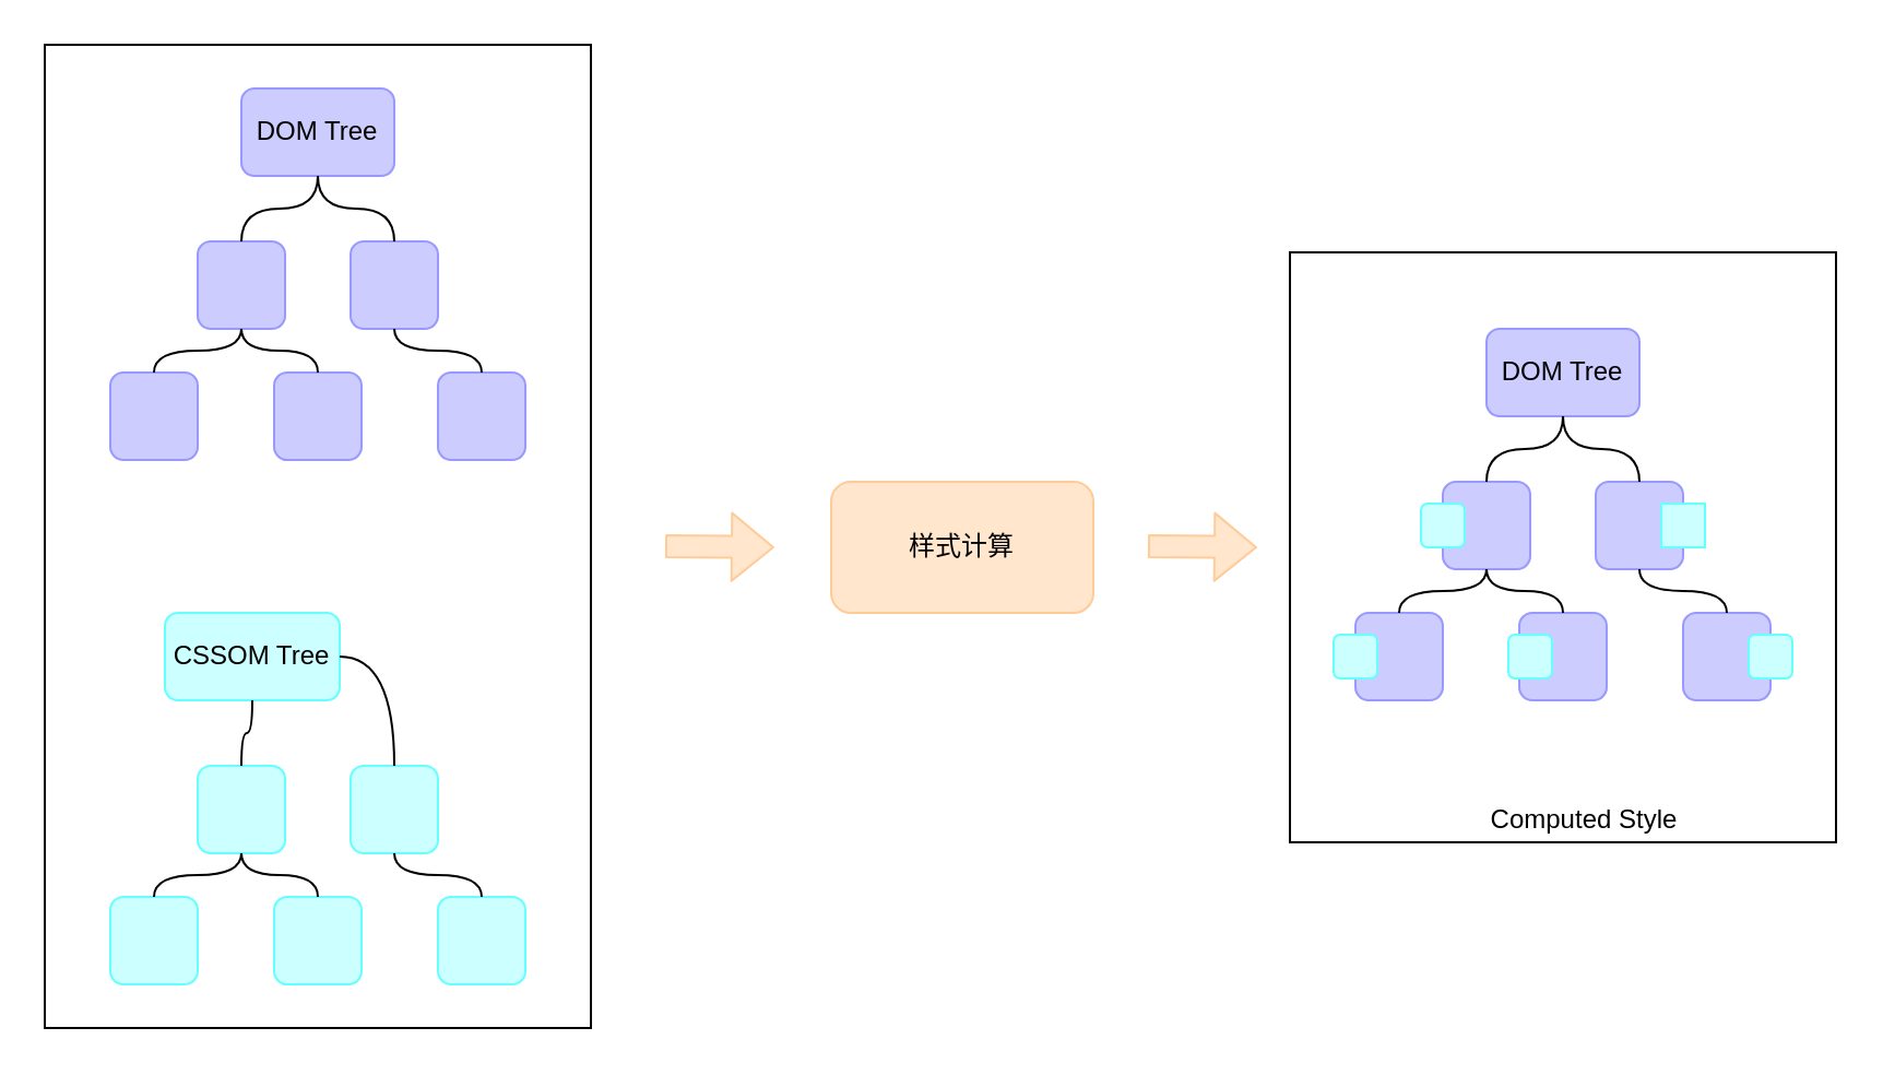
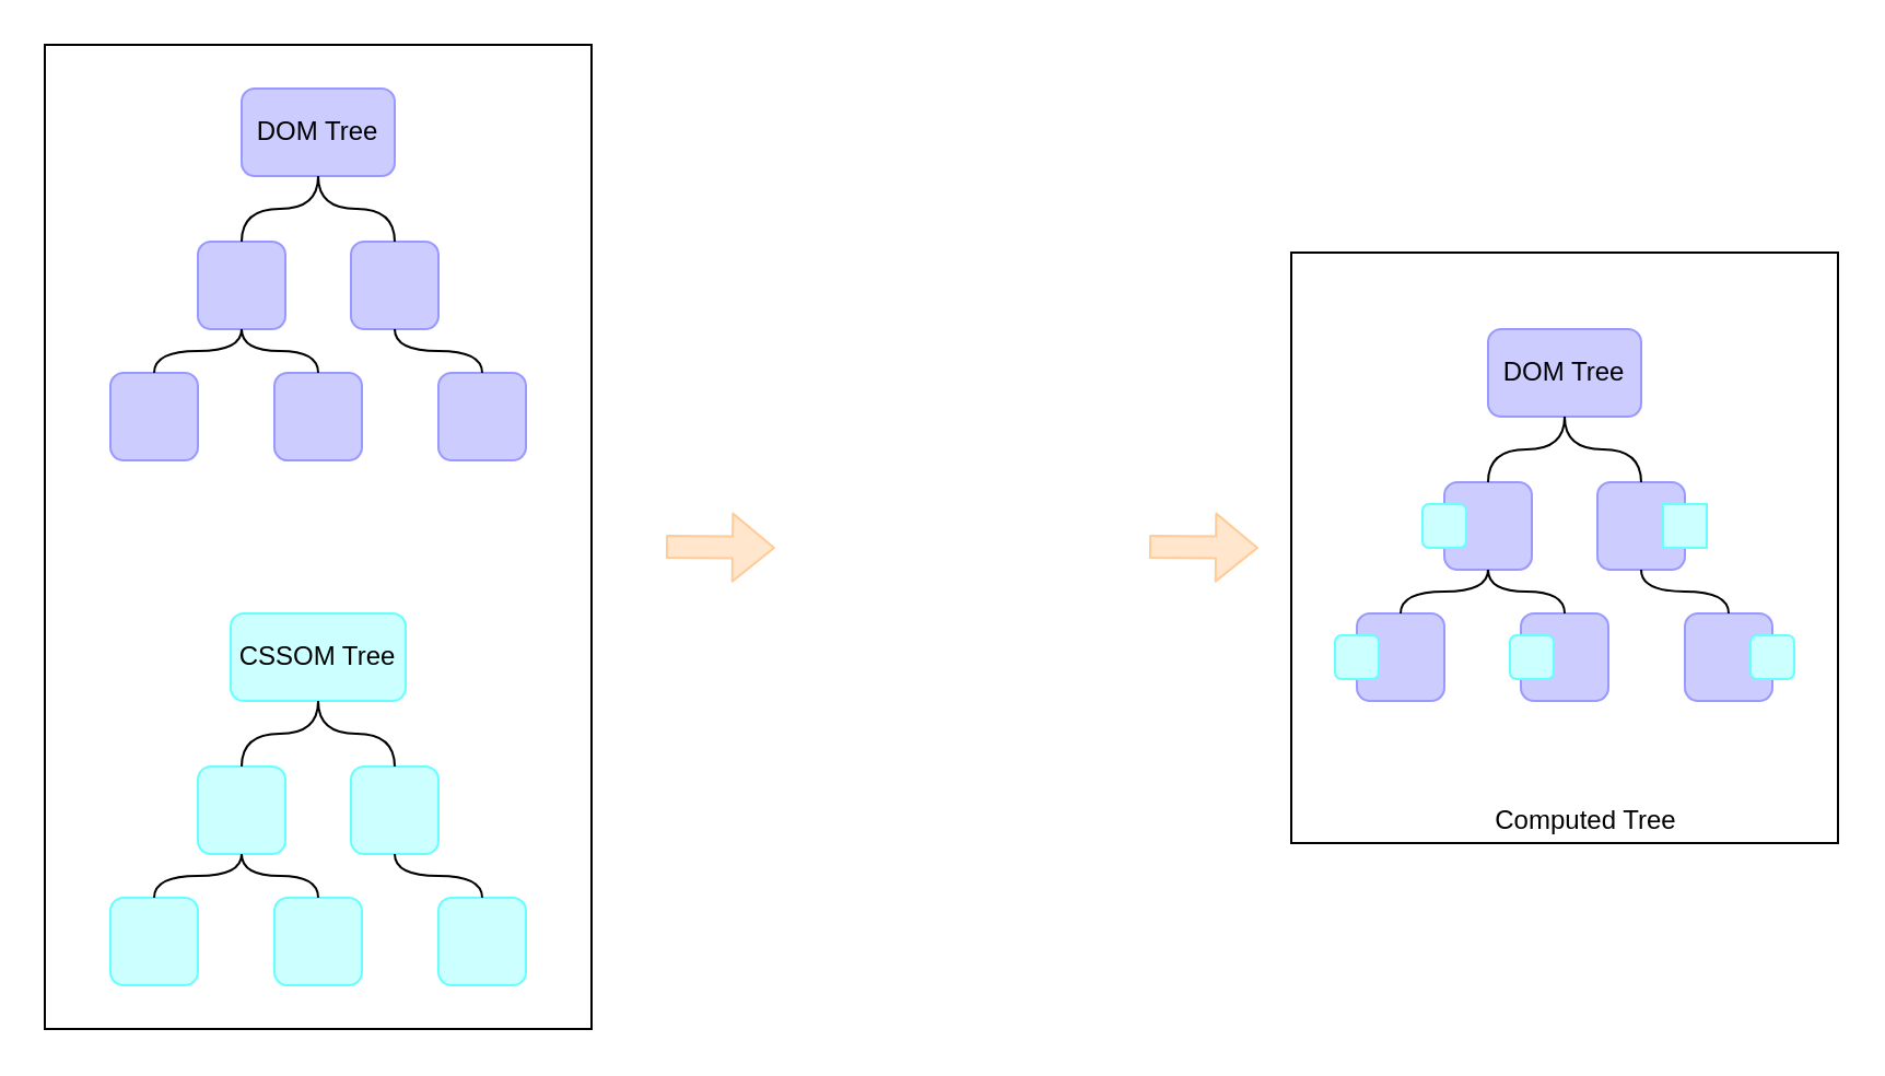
- <mxCell id="2" value="样式计算" style="rounded=1;whiteSpace=wrap;html=1;strokeColor=#FFCC99;fontColor=#000000;fillColor=#FFE6CC;" parent="1" vertex="1"><mxGeometry x="380" y="220" width="120" height="60" as="geometry" /></mxCell>
- <mxCell id="17" value="CSSOM Tree" style="rounded=1;whiteSpace=wrap;html=1;fillColor=#CCFFFF;fontColor=#000000;strokeColor=#66FFFF;container=0;" parent="1" vertex="1"><mxGeometry x="75" y="280" width="80" height="40" as="geometry" /></mxCell>
+ <mxCell id="17" value="CSSOM Tree" style="rounded=1;whiteSpace=wrap;html=1;fillColor=#CCFFFF;fontColor=#000000;strokeColor=#66FFFF;container=0;" parent="1" vertex="1"><mxGeometry x="105" y="280" width="80" height="40" as="geometry" /></mxCell>
- <mxCell id="44" value="Computed Style" style="text;html=1;strokeColor=none;fillColor=none;align=center;verticalAlign=middle;whiteSpace=wrap;rounded=0;fontColor=#000000;" parent="1" vertex="1"><mxGeometry x="665" y="360" width="120" height="30" as="geometry" /></mxCell>
+ <mxCell id="44" value="Computed Tree" style="text;html=1;strokeColor=none;fillColor=none;align=center;verticalAlign=middle;whiteSpace=wrap;rounded=0;fontColor=#000000;" parent="1" vertex="1"><mxGeometry x="665" y="360" width="120" height="30" as="geometry" /></mxCell>
